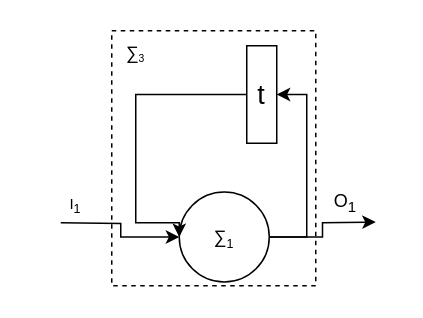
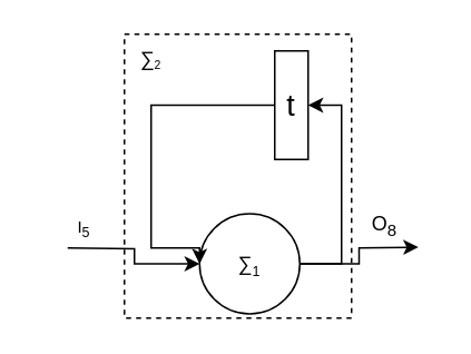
- <mxCell id="11" value="∑&lt;span style=&quot;font-size: 8.333px;&quot;&gt;&lt;sub&gt;3&lt;/sub&gt;&lt;/span&gt;" style="text;strokeColor=none;align=center;fillColor=none;html=1;verticalAlign=middle;whiteSpace=wrap;rounded=0;" vertex="1" parent="1"><mxGeometry x="60" y="20" width="60" height="30" as="geometry" /></mxCell>
+ <mxCell id="11" value="∑&lt;span style=&quot;font-size: 8.333px;&quot;&gt;&lt;sub&gt;2&lt;/sub&gt;&lt;/span&gt;" style="text;strokeColor=none;align=center;fillColor=none;html=1;verticalAlign=middle;whiteSpace=wrap;rounded=0;" vertex="1" parent="1"><mxGeometry x="60" y="20" width="60" height="30" as="geometry" /></mxCell>
- <mxCell id="10" value="&lt;span style=&quot;font-size: 10px;&quot;&gt;I&lt;sub&gt;1&lt;/sub&gt;&lt;/span&gt;" style="text;strokeColor=none;align=center;fillColor=none;html=1;verticalAlign=middle;whiteSpace=wrap;rounded=0;" vertex="1" parent="1"><mxGeometry x="20" y="120" width="60" height="30" as="geometry" /></mxCell>
+ <mxCell id="10" value="&lt;span style=&quot;font-size: 10px;&quot;&gt;I&lt;sub&gt;5&lt;/sub&gt;&lt;/span&gt;" style="text;strokeColor=none;align=center;fillColor=none;html=1;verticalAlign=middle;whiteSpace=wrap;rounded=0;" vertex="1" parent="1"><mxGeometry x="20" y="120" width="60" height="30" as="geometry" /></mxCell>
- <mxCell id="9" value="O&lt;sub&gt;1&lt;/sub&gt;" style="text;strokeColor=none;align=center;fillColor=none;html=1;verticalAlign=middle;whiteSpace=wrap;rounded=0;" vertex="1" parent="1"><mxGeometry x="200" y="120" width="60" height="30" as="geometry" /></mxCell>
+ <mxCell id="9" value="O&lt;sub&gt;8&lt;/sub&gt;" style="text;strokeColor=none;align=center;fillColor=none;html=1;verticalAlign=middle;whiteSpace=wrap;rounded=0;" vertex="1" parent="1"><mxGeometry x="200" y="120" width="60" height="30" as="geometry" /></mxCell>
